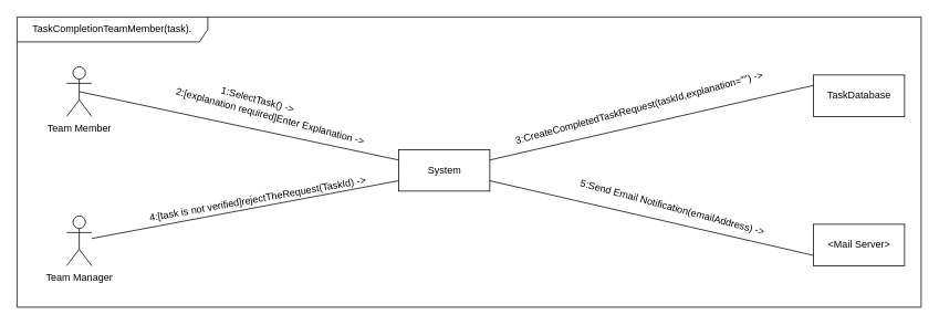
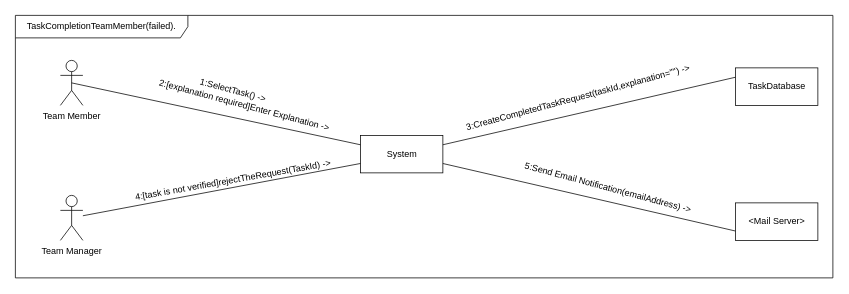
- <mxCell id="16" value="TaskCompletionTeamMember(task)." style="shape=umlFrame;whiteSpace=wrap;html=1;width=230;height=30;" vertex="1" parent="1"><mxGeometry x="20" y="20" width="1090" height="350" as="geometry" /></mxCell>
+ <mxCell id="16" value="TaskCompletionTeamMember(failed)." style="shape=umlFrame;whiteSpace=wrap;html=1;width=230;height=30;" vertex="1" parent="1"><mxGeometry x="20" y="20" width="1090" height="350" as="geometry" /></mxCell>
